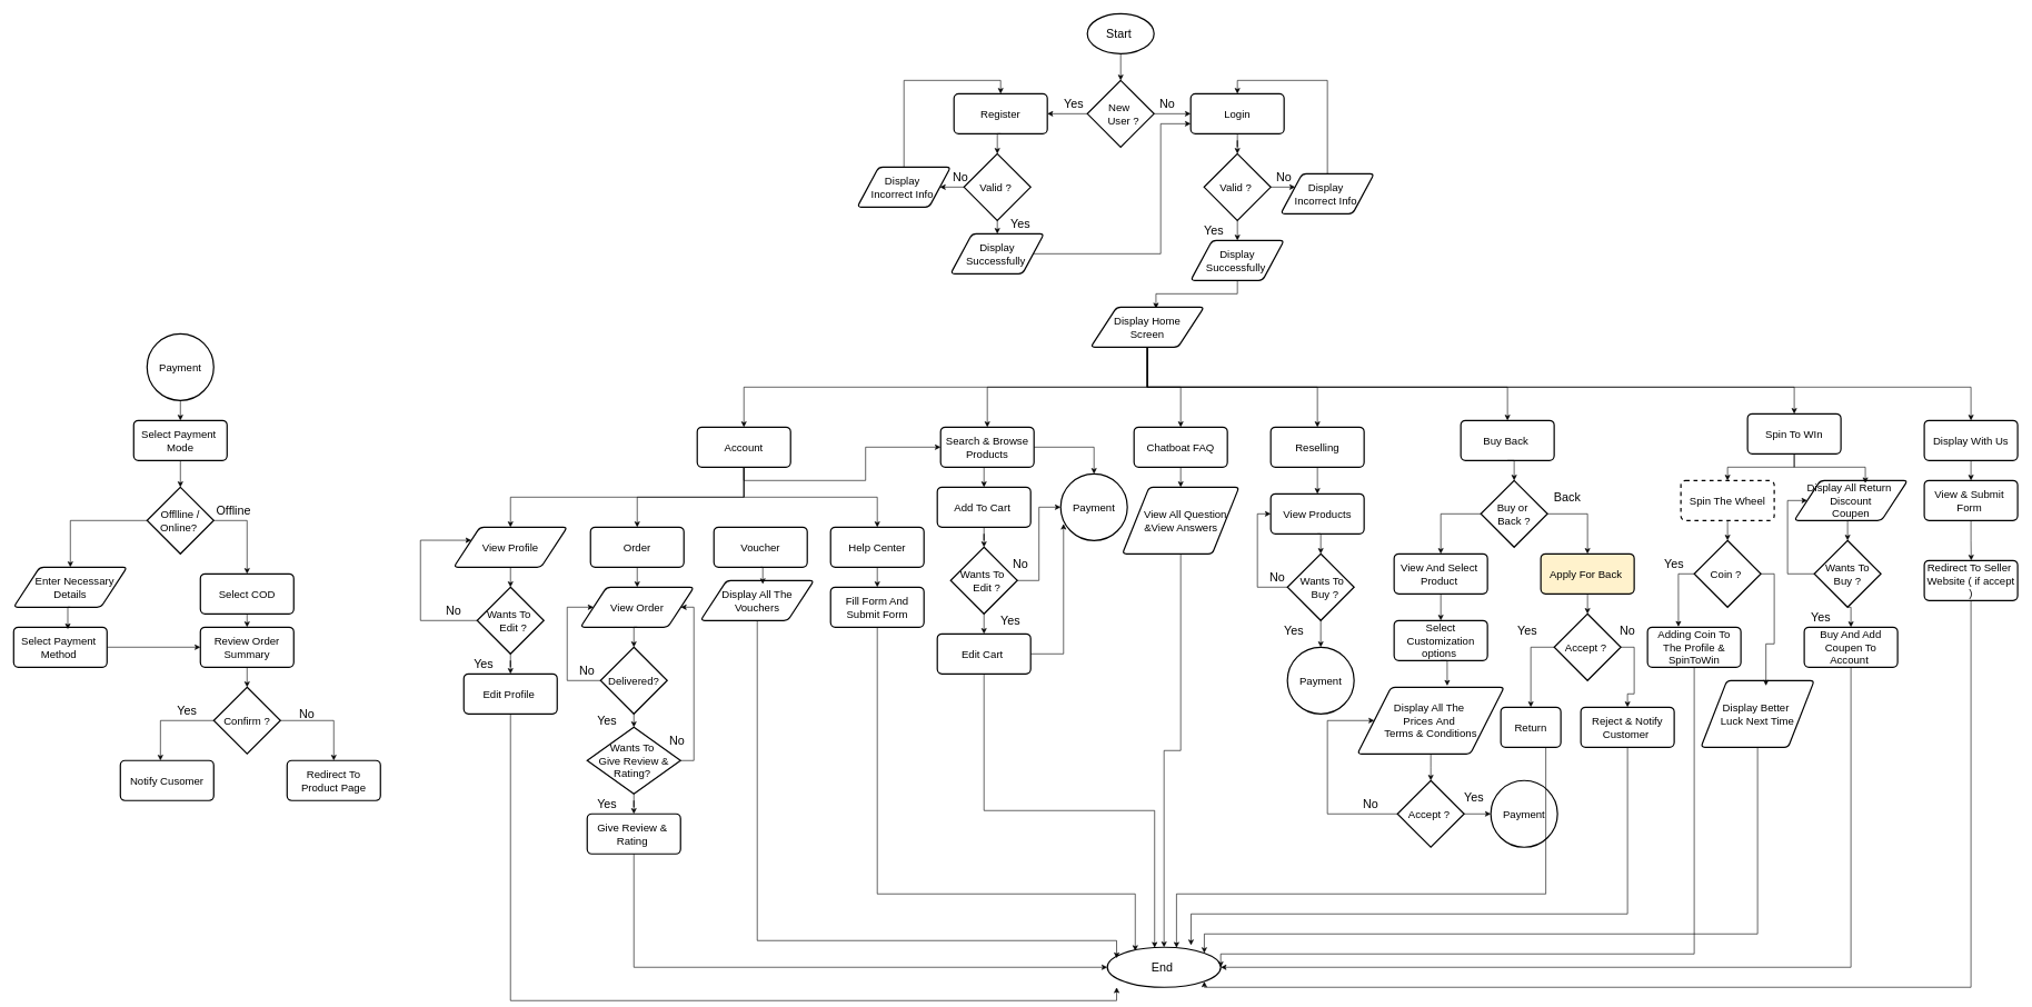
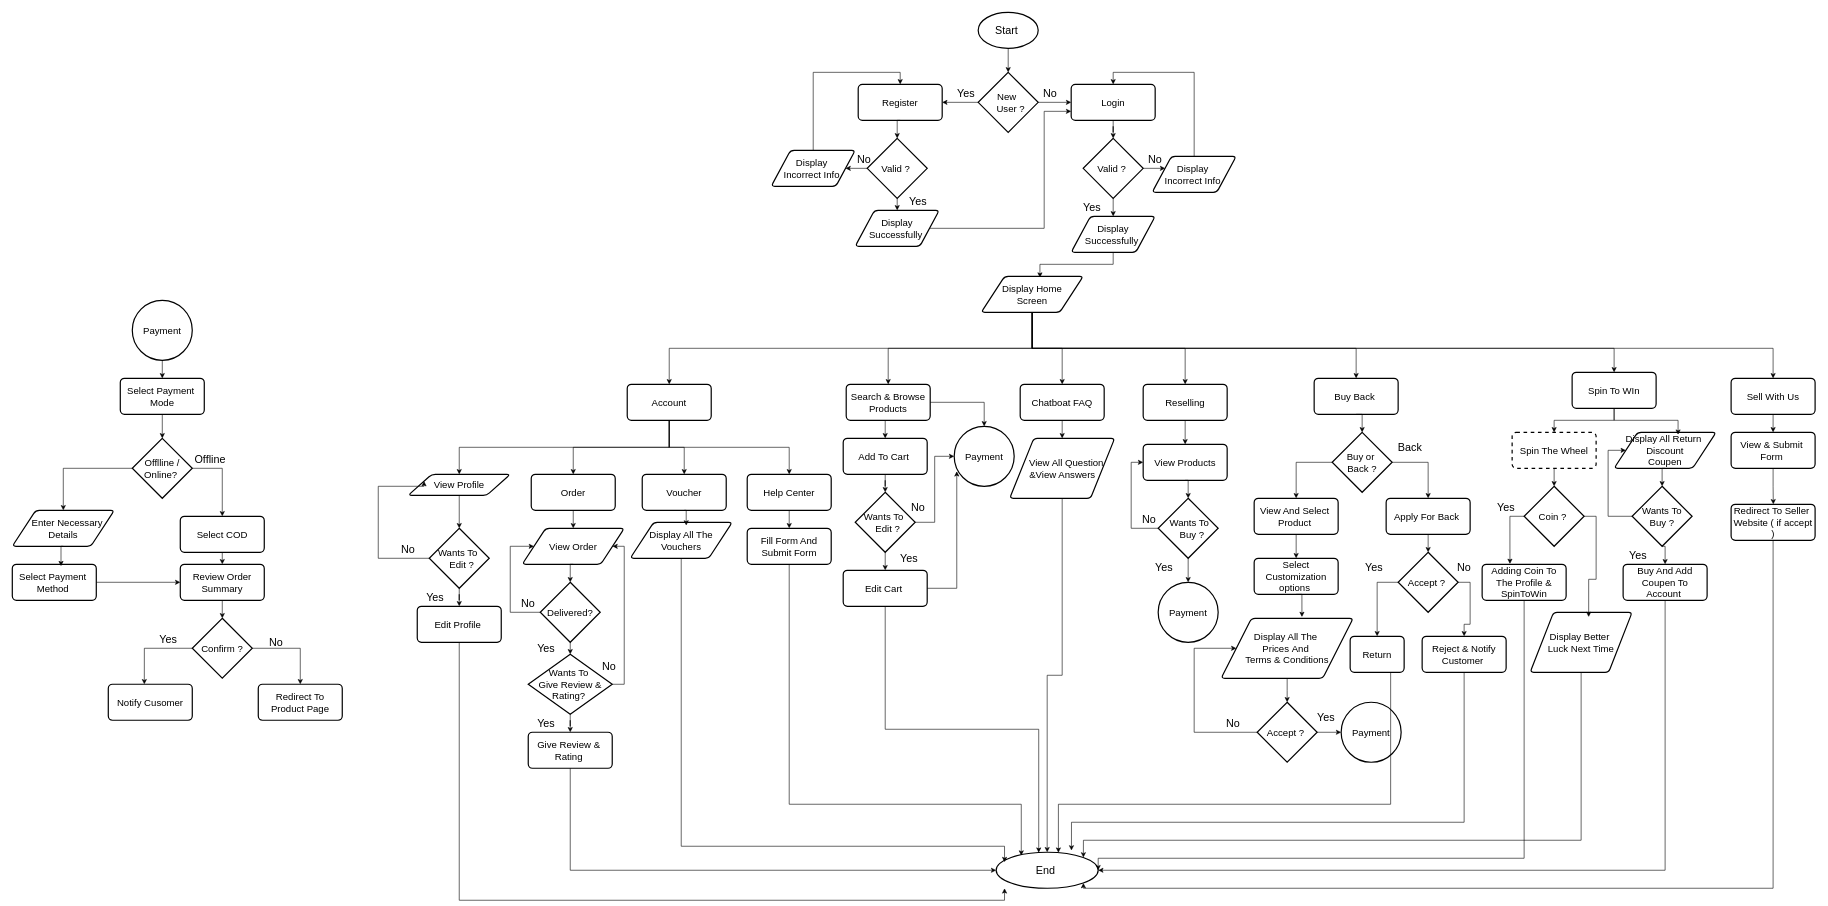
- <mxCell id="103" value="&lt;font size=&quot;3&quot;&gt;Display With Us&lt;/font&gt;" style="rounded=1;whiteSpace=wrap;html=1;absoluteArcSize=1;arcSize=14;strokeWidth=2;" parent="1" vertex="1"><mxGeometry x="2885" y="630" width="140" height="60" as="geometry" /></mxCell>
+ <mxCell id="103" value="&lt;font size=&quot;3&quot;&gt;Sell With Us&lt;/font&gt;" style="rounded=1;whiteSpace=wrap;html=1;absoluteArcSize=1;arcSize=14;strokeWidth=2;" parent="1" vertex="1"><mxGeometry x="2885" y="630" width="140" height="60" as="geometry" /></mxCell>
- <mxCell id="49" style="edgeStyle=orthogonalEdgeStyle;rounded=0;orthogonalLoop=1;jettySize=auto;html=1;exitX=0.5;exitY=1;exitDx=0;exitDy=0;" parent="1" source="51" target="40" edge="1"><mxGeometry relative="1" as="geometry" /></mxCell>
+ <mxCell id="49" style="edgeStyle=orthogonalEdgeStyle;rounded=0;orthogonalLoop=1;jettySize=auto;html=1;exitX=0.5;exitY=1;exitDx=0;exitDy=0;entryX=0.5;entryY=0;entryDx=0;entryDy=0;" parent="1" source="51" target="64" edge="1"><mxGeometry relative="1" as="geometry" /></mxCell>
- <mxCell id="52" value="&lt;font size=&quot;3&quot;&gt;View Profile&lt;/font&gt;" style="shape=parallelogram;html=1;strokeWidth=2;perimeter=parallelogramPerimeter;whiteSpace=wrap;rounded=1;arcSize=12;size=0.23;" parent="1" vertex="1"><mxGeometry x="680" y="790" width="170" height="60" as="geometry" /></mxCell>
+ <mxCell id="52" value="&lt;font size=&quot;3&quot;&gt;View Profile&lt;/font&gt;" style="shape=parallelogram;html=1;strokeWidth=2;perimeter=parallelogramPerimeter;whiteSpace=wrap;rounded=1;arcSize=12;size=0.23;" parent="1" vertex="1"><mxGeometry x="680" y="790" width="170" height="35" as="geometry" /></mxCell>
- <mxCell id="81" value="&lt;font size=&quot;3&quot;&gt;Apply For Back&amp;nbsp;&lt;/font&gt;" style="rounded=1;whiteSpace=wrap;html=1;absoluteArcSize=1;arcSize=14;strokeWidth=2;fillColor=#fff2cc;" parent="1" vertex="1"><mxGeometry x="2310" y="830" width="140" height="60" as="geometry" /></mxCell>
+ <mxCell id="81" value="&lt;font size=&quot;3&quot;&gt;Apply For Back&amp;nbsp;&lt;/font&gt;" style="rounded=1;whiteSpace=wrap;html=1;absoluteArcSize=1;arcSize=14;strokeWidth=2;" parent="1" vertex="1"><mxGeometry x="2310" y="830" width="140" height="60" as="geometry" /></mxCell>
